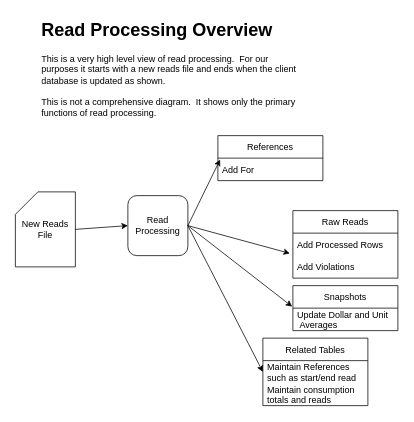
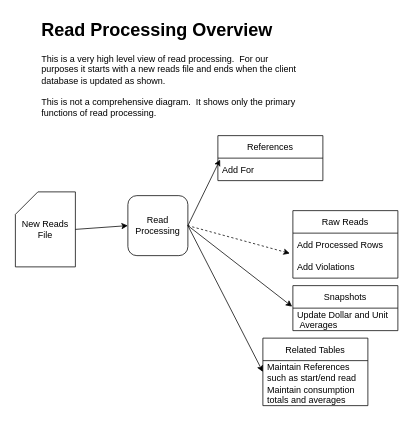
- <mxCell id="15" value="" style="endArrow=classic;html=1;rounded=0;exitX=1;exitY=0.5;exitDx=0;exitDy=0;entryX=-0.029;entryY=0.9;entryDx=0;entryDy=0;entryPerimeter=0;" parent="1" source="3" target="5" edge="1"><mxGeometry width="50" height="50" relative="1" as="geometry"><mxPoint x="280" y="360" as="sourcePoint" /><mxPoint x="330" y="310" as="targetPoint" /></mxGeometry></mxCell>
+ <mxCell id="15" value="" style="endArrow=classic;html=1;rounded=0;exitX=1;exitY=0.5;exitDx=0;exitDy=0;entryX=-0.029;entryY=0.9;entryDx=0;entryDy=0;entryPerimeter=0;dashed=1;" parent="1" source="3" target="5" edge="1"><mxGeometry width="50" height="50" relative="1" as="geometry"><mxPoint x="280" y="360" as="sourcePoint" /><mxPoint x="330" y="310" as="targetPoint" /></mxGeometry></mxCell>
- <mxCell id="13" value="Maintain consumption&#10;totals and reads" style="text;strokeColor=none;fillColor=none;align=left;verticalAlign=middle;spacingLeft=4;spacingRight=4;overflow=hidden;points=[[0,0.5],[1,0.5]];portConstraint=eastwest;rotatable=0;" parent="11" vertex="1"><mxGeometry y="60" width="140" height="30" as="geometry" /></mxCell>
+ <mxCell id="13" value="Maintain consumption&#10;totals and averages" style="text;strokeColor=none;fillColor=none;align=left;verticalAlign=middle;spacingLeft=4;spacingRight=4;overflow=hidden;points=[[0,0.5],[1,0.5]];portConstraint=eastwest;rotatable=0;" parent="11" vertex="1"><mxGeometry y="60" width="140" height="30" as="geometry" /></mxCell>
